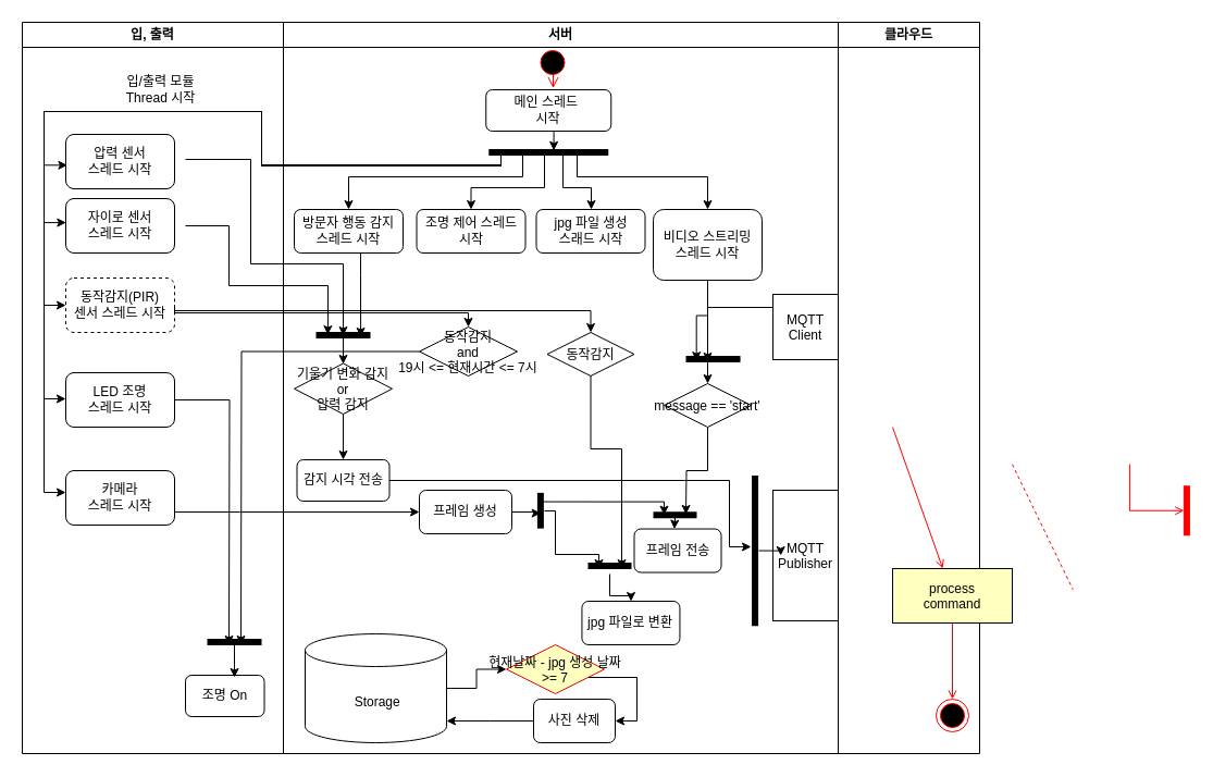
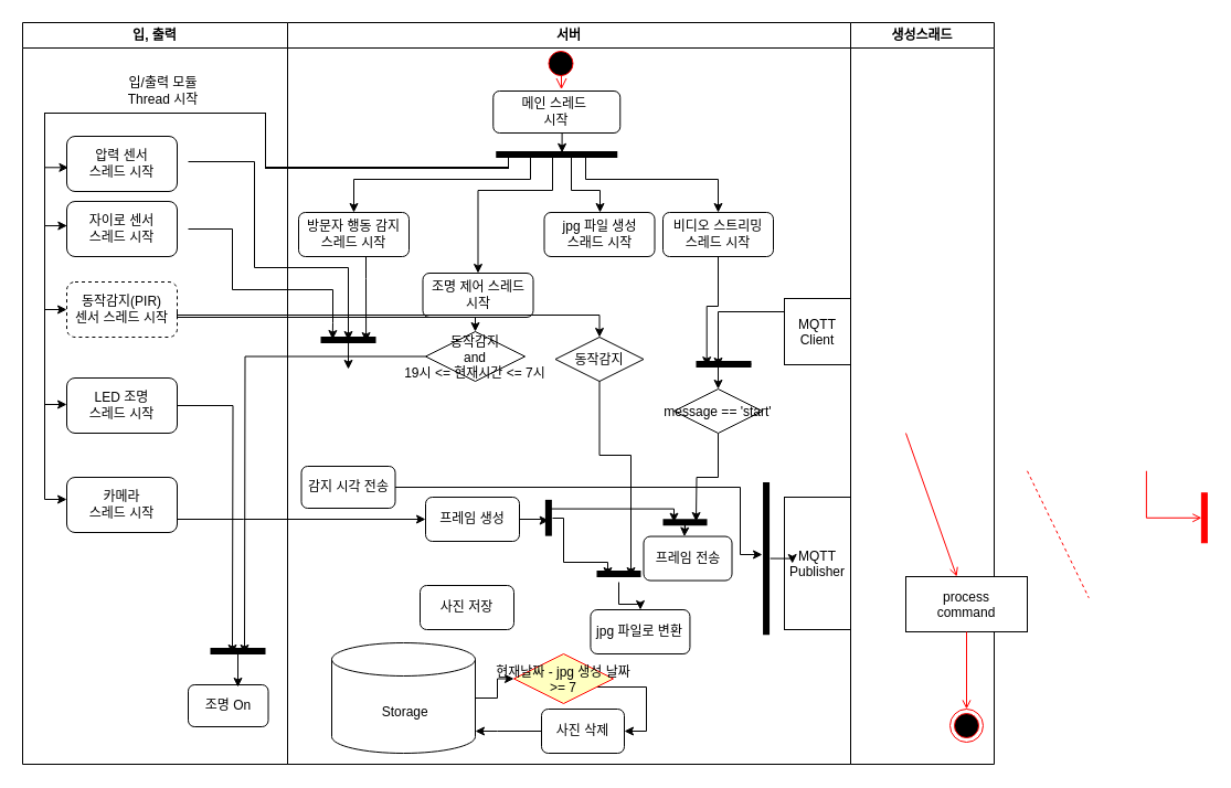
- <mxCell id="50" value="클라우드" style="swimlane;whiteSpace=wrap" parent="1" vertex="1"><mxGeometry x="770" y="20" width="130" height="672" as="geometry" /></mxCell>
+ <mxCell id="50" value="생성스래드" style="swimlane;whiteSpace=wrap" parent="1" vertex="1"><mxGeometry x="770" y="20" width="130" height="672" as="geometry" /></mxCell>
- <mxCell id="26" value="조명 제어 스레드&lt;br&gt;시작" style="rounded=1;whiteSpace=wrap;html=1;strokeColor=#000000;fillColor=#FFFFFF;" vertex="1" parent="10"><mxGeometry x="122.5" y="172" width="100" height="40" as="geometry" /></mxCell>
+ <mxCell id="26" value="조명 제어 스레드&lt;br&gt;시작" style="rounded=1;whiteSpace=wrap;html=1;strokeColor=#000000;fillColor=#FFFFFF;" vertex="1" parent="10"><mxGeometry x="122.5" y="227" width="100" height="40" as="geometry" /></mxCell>
- <mxCell id="22" value="비디오 스트리밍&lt;br style=&quot;padding: 0px ; margin: 0px&quot;&gt;스레드 시작" style="rounded=1;whiteSpace=wrap;html=1;strokeColor=#000000;fillColor=#FFFFFF;" vertex="1" parent="10"><mxGeometry x="340" y="172" width="100" height="65" as="geometry" /></mxCell>
+ <mxCell id="22" value="비디오 스트리밍&lt;br style=&quot;padding: 0px ; margin: 0px&quot;&gt;스레드 시작" style="rounded=1;whiteSpace=wrap;html=1;strokeColor=#000000;fillColor=#FFFFFF;" vertex="1" parent="10"><mxGeometry x="340" y="172" width="100" height="40" as="geometry" /></mxCell>
- <mxCell id="34" value="기울기 변화 감지&#10;or&#10;압력 감지" style="rhombus;fillColor=#FFFFFF;strokeColor=#000000;shadow=0;" vertex="1" parent="10"><mxGeometry x="10" y="313.5" width="90" height="46.5" as="geometry" /></mxCell>
- <mxCell id="33" style="edgeStyle=orthogonalEdgeStyle;rounded=0;orthogonalLoop=1;jettySize=auto;html=1;startSize=23;strokeColor=#000000;" edge="1" parent="10" source="34" target="42"><mxGeometry relative="1" as="geometry" /></mxCell>
- <mxCell id="51" value="process&#10;command" style="fillColor=#ffffc0;" parent="50" vertex="1"><mxGeometry x="50" y="502" width="110" height="50" as="geometry" /></mxCell>
+ <mxCell id="51" value="process&#10;command" style="" parent="50" vertex="1"><mxGeometry x="50" y="502" width="110" height="50" as="geometry" /></mxCell>
+ <mxCell id="41" value="사진 저장" style="rounded=1;whiteSpace=wrap;html=1;startSize=23;" vertex="1" parent="10"><mxGeometry x="120" y="510" width="85" height="40" as="geometry" /></mxCell>
- <mxCell id="36" value="&amp;nbsp;Storage" style="shape=cylinder3;whiteSpace=wrap;html=1;boundedLbl=1;backgroundOutline=1;size=15;startSize=23;" vertex="1" parent="10"><mxGeometry x="20" y="562" width="130" height="100" as="geometry" /></mxCell>
+ <mxCell id="36" value="&amp;nbsp;Storage" style="shape=cylinder3;whiteSpace=wrap;html=1;boundedLbl=1;backgroundOutline=1;size=15;startSize=23;" vertex="1" parent="10"><mxGeometry x="40" y="562" width="130" height="100" as="geometry" /></mxCell>
